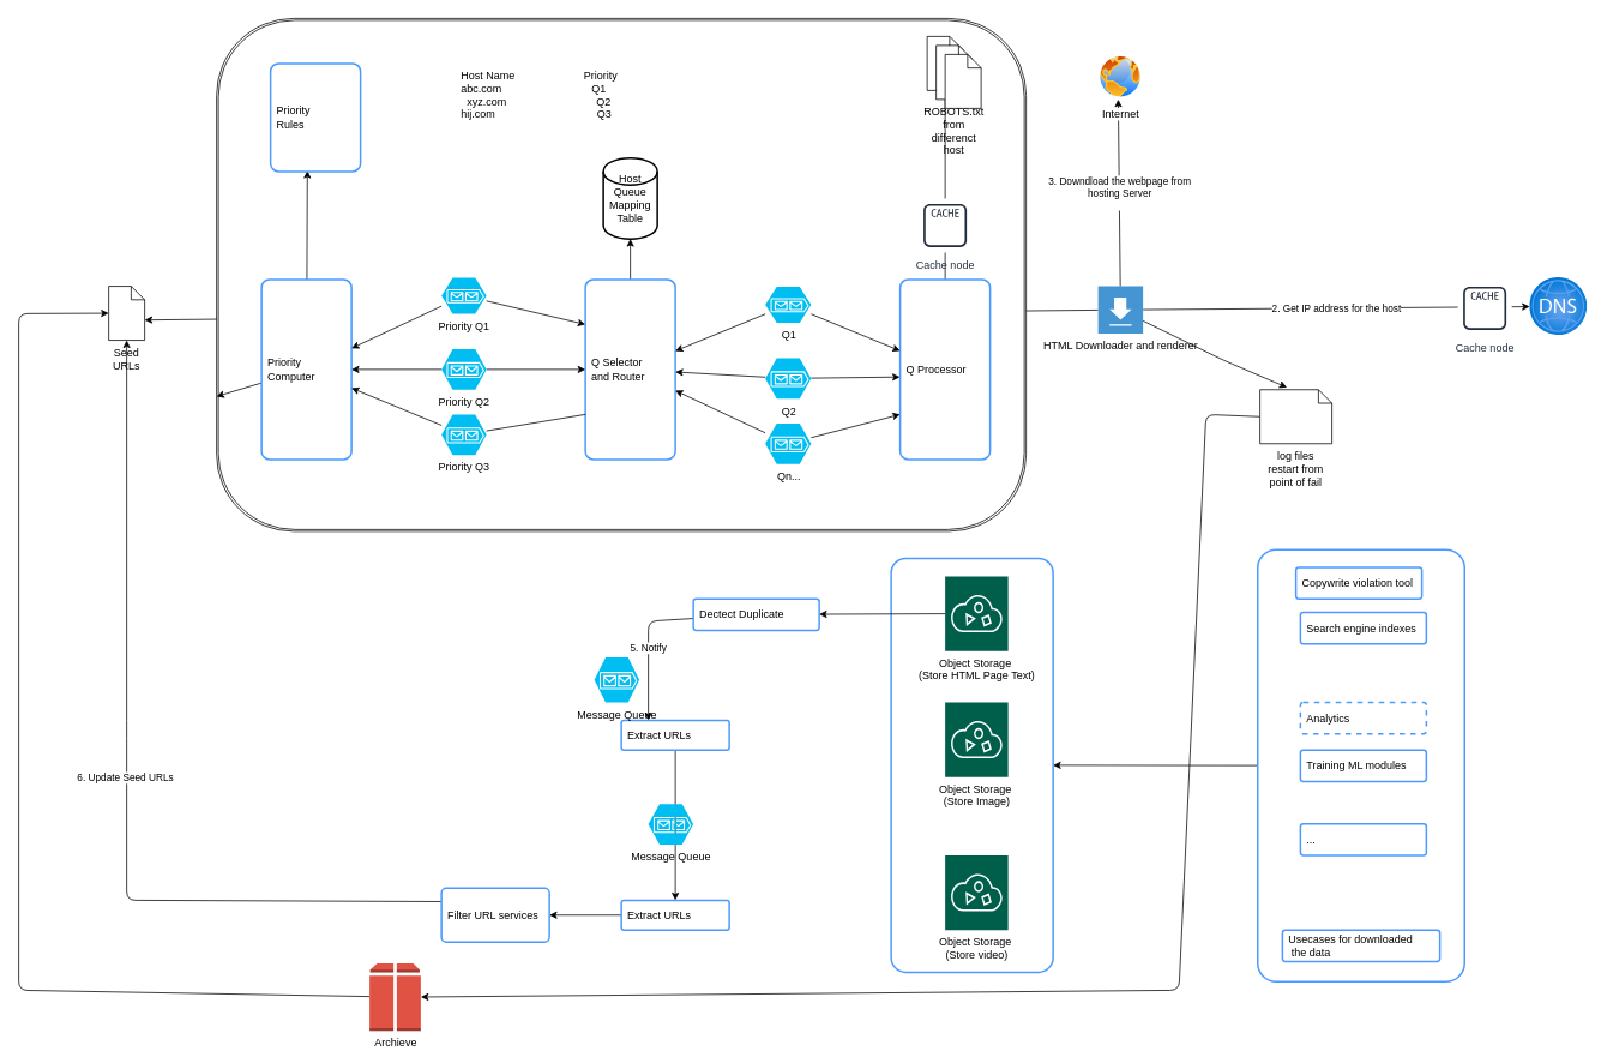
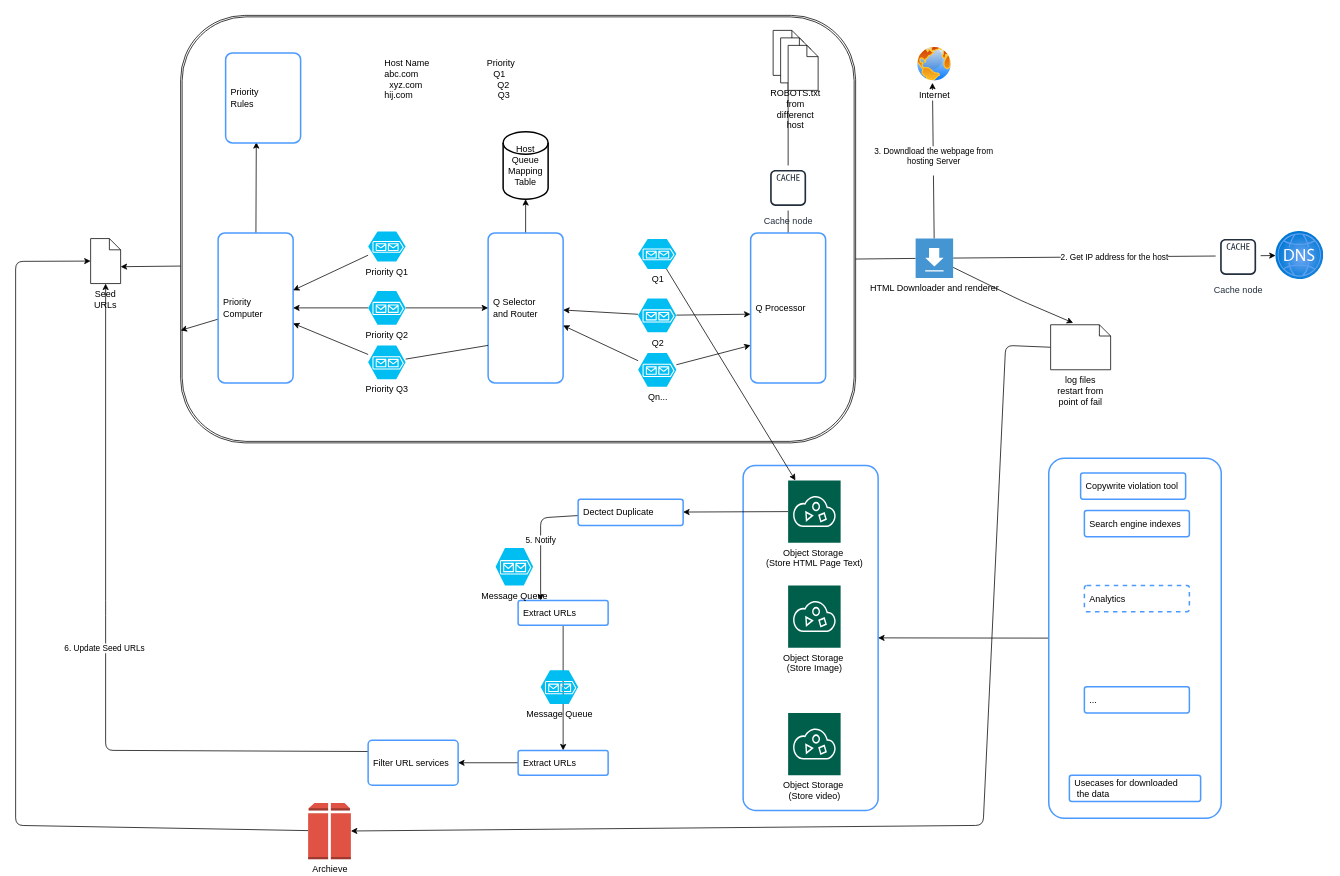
- <mxCell id="29" style="edgeStyle=none;html=1;entryX=0;entryY=0.25;entryDx=0;entryDy=0;" edge="1" parent="1" source="30" target="23"><mxGeometry relative="1" as="geometry" /></mxCell>
- <mxCell id="37" style="edgeStyle=none;html=1;" edge="1" parent="1" source="39" target="23"><mxGeometry relative="1" as="geometry" /></mxCell>
- <mxCell id="38" style="edgeStyle=none;html=1;" edge="1" parent="1" source="39" target="25"><mxGeometry relative="1" as="geometry" /></mxCell>
+ <mxCell id="38" style="edgeStyle=none;html=1;" edge="1" parent="1" source="39" target="16"><mxGeometry relative="1" as="geometry" /></mxCell>
- <mxCell id="60" value="Training ML modules" style="rounded=1;arcSize=9;align=left;spacingLeft=5;strokeColor=#4C9AFF;html=1;strokeWidth=2;fontSize=12" vertex="1" parent="1"><mxGeometry x="1445" y="833" width="140" height="35" as="geometry" /></mxCell>
